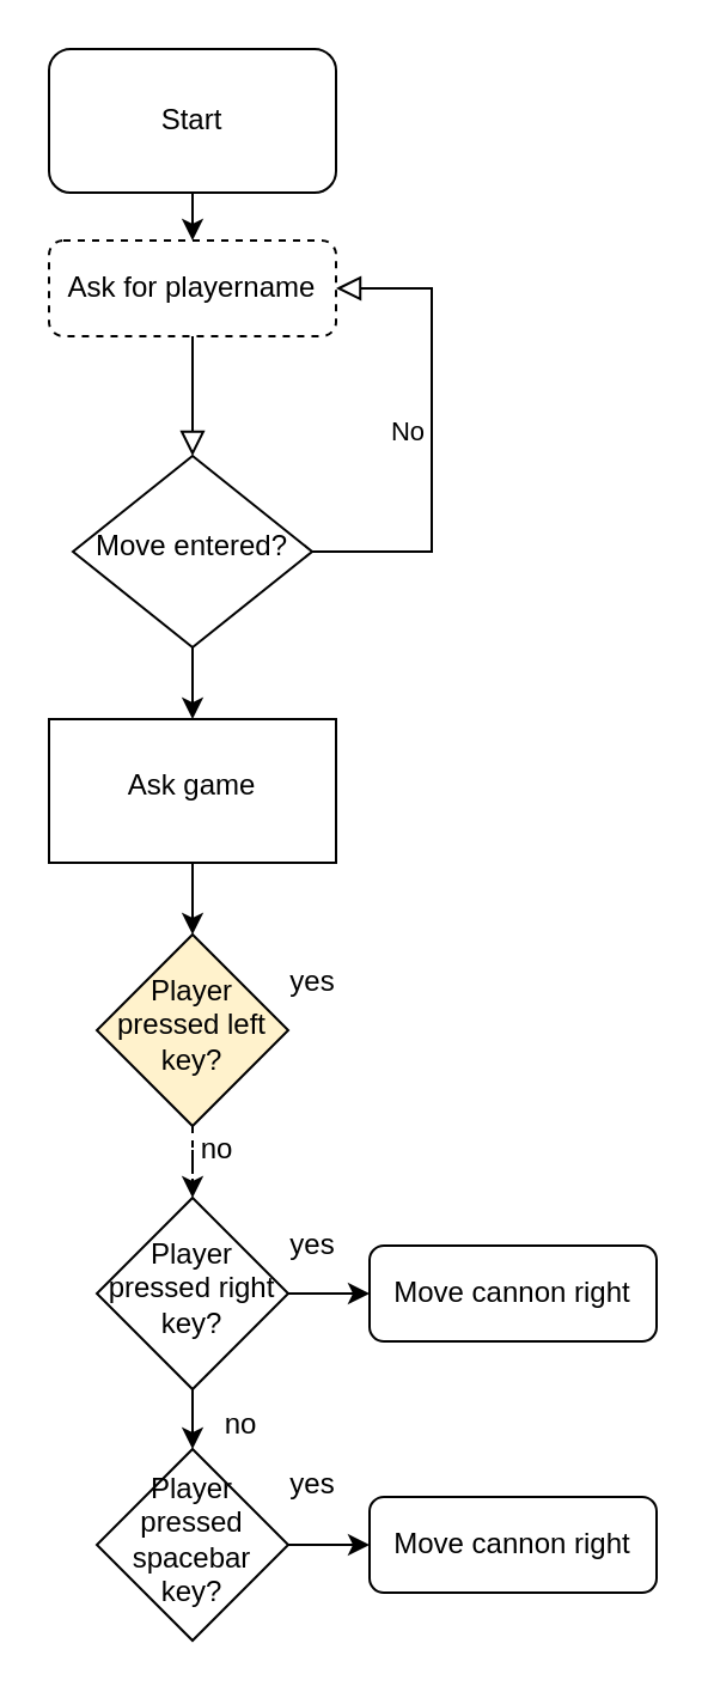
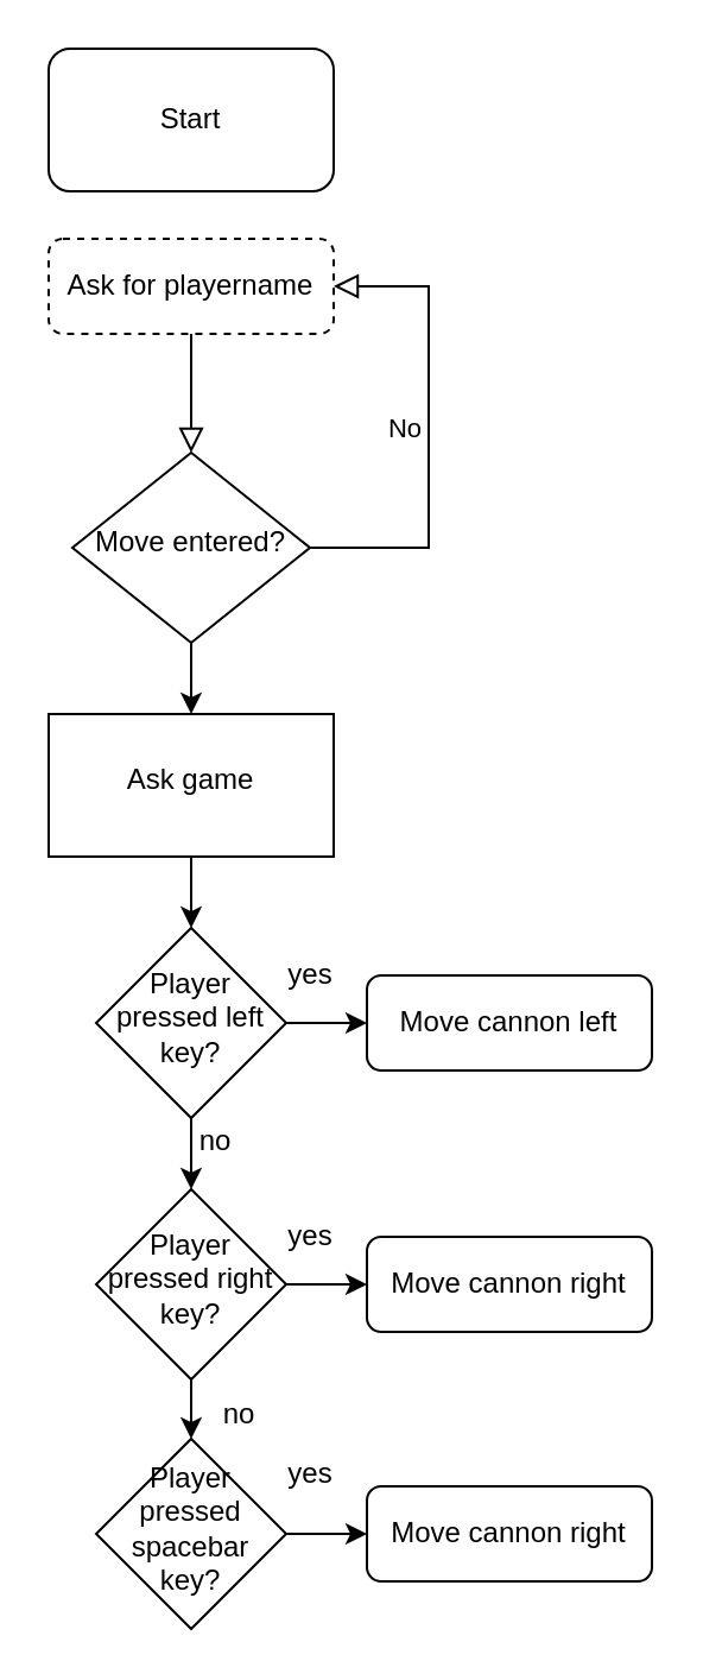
- <mxCell id="7" style="edgeStyle=orthogonalEdgeStyle;rounded=0;orthogonalLoop=1;jettySize=auto;html=1;exitX=0.5;exitY=1;exitDx=0;exitDy=0;entryX=0.5;entryY=0;entryDx=0;entryDy=0;" edge="1" parent="1" source="8" target="3"><mxGeometry relative="1" as="geometry" /></mxCell>
- <mxCell id="13" value="Player pressed left key?" style="rhombus;whiteSpace=wrap;html=1;shadow=0;strokeWidth=1;spacing=6;spacingTop=-4;fillColor=#fff2cc;" vertex="1" parent="1"><mxGeometry x="40" y="390" width="80" height="80" as="geometry" /></mxCell>
+ <mxCell id="13" value="Player pressed left key?" style="rhombus;whiteSpace=wrap;html=1;shadow=0;strokeWidth=1;spacing=6;spacingTop=-4;" vertex="1" parent="1"><mxGeometry x="40" y="390" width="80" height="80" as="geometry" /></mxCell>
+ <mxCell id="11" style="edgeStyle=orthogonalEdgeStyle;rounded=0;orthogonalLoop=1;jettySize=auto;html=1;exitX=1;exitY=0.5;exitDx=0;exitDy=0;" edge="1" parent="1" source="13" target="14"><mxGeometry relative="1" as="geometry" /></mxCell>
+ <mxCell id="14" value="Move cannon left" style="rounded=1;whiteSpace=wrap;html=1;fontSize=12;glass=0;strokeWidth=1;shadow=0;" vertex="1" parent="1"><mxGeometry x="154" y="410" width="120" height="40" as="geometry" /></mxCell>
- <mxCell id="12" value="" style="edgeStyle=orthogonalEdgeStyle;rounded=0;orthogonalLoop=1;jettySize=auto;html=1;dashed=1;" edge="1" parent="1" source="13" target="18"><mxGeometry relative="1" as="geometry" /></mxCell>
+ <mxCell id="12" value="" style="edgeStyle=orthogonalEdgeStyle;rounded=0;orthogonalLoop=1;jettySize=auto;html=1;" edge="1" parent="1" source="13" target="18"><mxGeometry relative="1" as="geometry" /></mxCell>
